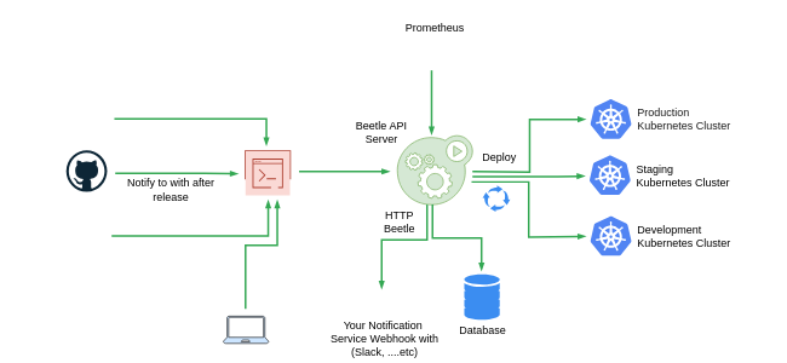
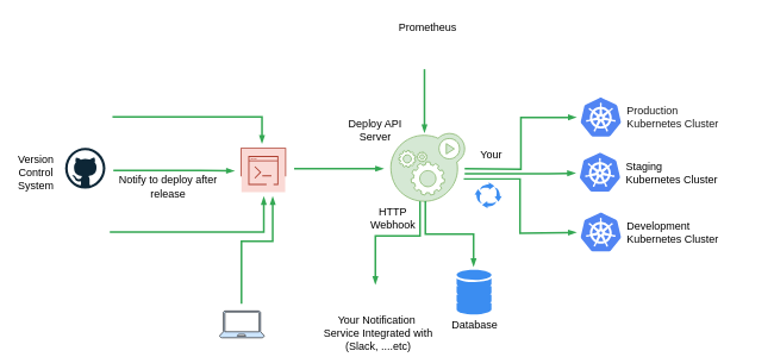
- <mxCell id="25" value="Beetle API Server" style="text;html=1;strokeColor=none;fillColor=none;align=center;verticalAlign=middle;whiteSpace=wrap;rounded=0;fontColor=#000000;fontStyle=0" parent="1" vertex="1"><mxGeometry x="383.94" y="129" width="72.11" height="32" as="geometry" /></mxCell>
+ <mxCell id="25" value="Deploy API Server" style="text;html=1;strokeColor=none;fillColor=none;align=center;verticalAlign=middle;whiteSpace=wrap;rounded=0;fontColor=#000000;fontStyle=0" parent="1" vertex="1"><mxGeometry x="383.94" y="129" width="72.11" height="32" as="geometry" /></mxCell>
- <mxCell id="28" value="Deploy" style="text;html=1;strokeColor=none;fillColor=none;align=center;verticalAlign=middle;whiteSpace=wrap;rounded=0;shadow=0;fontColor=#000000;" parent="1" vertex="1"><mxGeometry x="530" y="163" width="40" height="20" as="geometry" /></mxCell>
+ <mxCell id="28" value="Your" style="text;html=1;strokeColor=none;fillColor=none;align=center;verticalAlign=middle;whiteSpace=wrap;rounded=0;shadow=0;fontColor=#000000;" parent="1" vertex="1"><mxGeometry x="530" y="163" width="40" height="20" as="geometry" /></mxCell>
+ <mxCell id="26" value="Version Control System" style="text;html=1;strokeColor=none;fillColor=none;align=center;verticalAlign=middle;whiteSpace=wrap;rounded=0;fontColor=#000000;" parent="1" vertex="1"><mxGeometry x="20" y="183" width="40" height="20" as="geometry" /></mxCell>
- <mxCell id="27" value="Notify to with after release" style="text;html=1;strokeColor=none;fillColor=none;align=center;verticalAlign=middle;whiteSpace=wrap;rounded=0;fontColor=#000000;" parent="1" vertex="1"><mxGeometry x="130" y="199" width="115.5" height="20" as="geometry" /></mxCell>
+ <mxCell id="27" value="Notify to deploy after release" style="text;html=1;strokeColor=none;fillColor=none;align=center;verticalAlign=middle;whiteSpace=wrap;rounded=0;fontColor=#000000;" parent="1" vertex="1"><mxGeometry x="130" y="199" width="115.5" height="20" as="geometry" /></mxCell>
- <mxCell id="35" value="HTTP Beetle" style="text;html=1;strokeColor=none;fillColor=none;align=center;verticalAlign=middle;whiteSpace=wrap;rounded=0;" parent="1" vertex="1"><mxGeometry x="420" y="234" width="40" height="20" as="geometry" /></mxCell>
+ <mxCell id="35" value="HTTP Webhook" style="text;html=1;strokeColor=none;fillColor=none;align=center;verticalAlign=middle;whiteSpace=wrap;rounded=0;" parent="1" vertex="1"><mxGeometry x="420" y="234" width="40" height="20" as="geometry" /></mxCell>
- <mxCell id="34" value="Your Notification&amp;nbsp;&lt;br&gt;Service Webhook with (Slack, ....etc)" style="text;html=1;strokeColor=none;fillColor=none;align=center;verticalAlign=middle;whiteSpace=wrap;rounded=0;fontColor=#000000;" parent="1" vertex="1"><mxGeometry x="346.65" y="368" width="152.7" height="10" as="geometry" /></mxCell>
+ <mxCell id="34" value="Your Notification&amp;nbsp;&lt;br&gt;Service Integrated with (Slack, ....etc)" style="text;html=1;strokeColor=none;fillColor=none;align=center;verticalAlign=middle;whiteSpace=wrap;rounded=0;fontColor=#000000;" parent="1" vertex="1"><mxGeometry x="346.65" y="368" width="152.7" height="10" as="geometry" /></mxCell>
